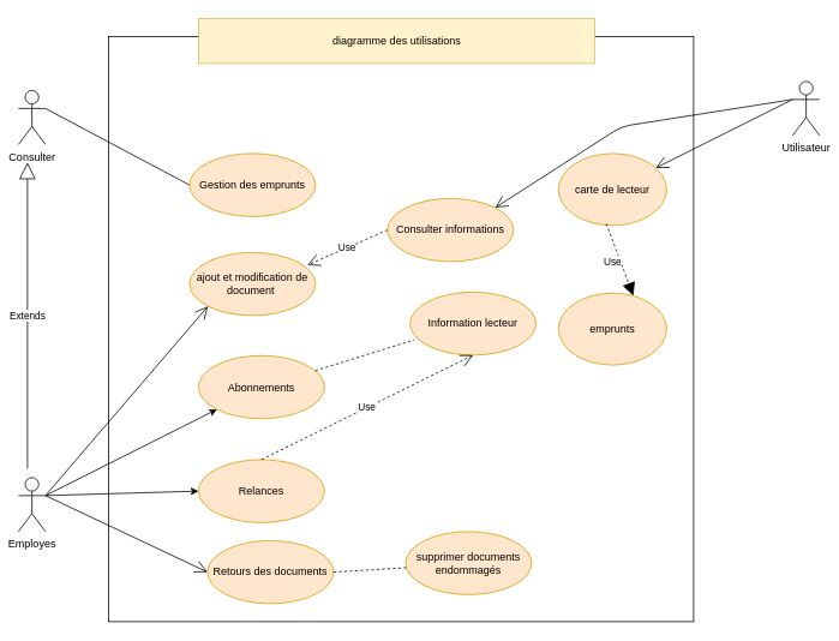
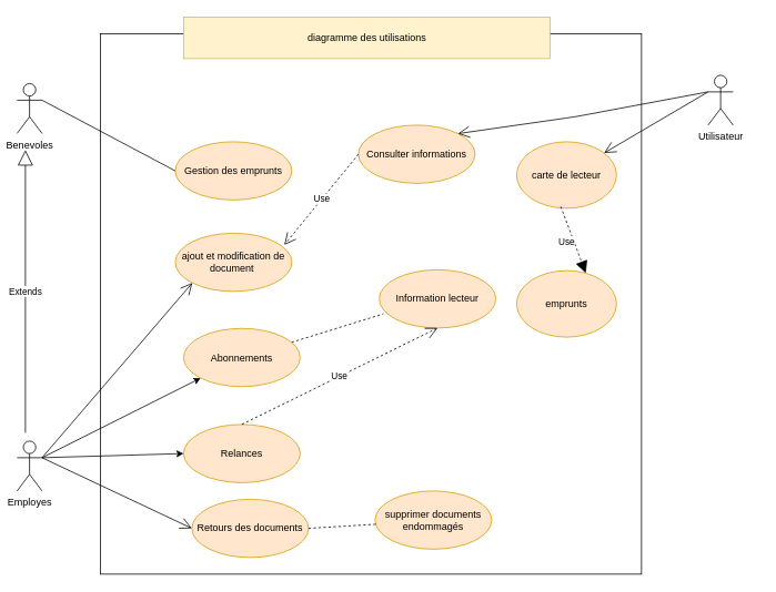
- <mxCell id="4" value="Utilisateur" style="shape=umlActor;verticalLabelPosition=bottom;labelBackgroundColor=#ffffff;verticalAlign=top;html=1;outlineConnect=0;" parent="1" vertex="1"><mxGeometry x="880" y="90" width="30" height="60" as="geometry" /></mxCell>
+ <mxCell id="4" value="Utilisateur" style="shape=umlActor;verticalLabelPosition=bottom;labelBackgroundColor=#ffffff;verticalAlign=top;html=1;outlineConnect=0;" parent="1" vertex="1"><mxGeometry x="850" y="90" width="30" height="60" as="geometry" /></mxCell>
- <mxCell id="3" value="Consulter" style="shape=umlActor;verticalLabelPosition=bottom;labelBackgroundColor=#ffffff;verticalAlign=top;html=1;outlineConnect=0;" parent="1" vertex="1"><mxGeometry x="20" y="100" width="30" height="60" as="geometry" /></mxCell>
+ <mxCell id="3" value="Benevoles" style="shape=umlActor;verticalLabelPosition=bottom;labelBackgroundColor=#ffffff;verticalAlign=top;html=1;outlineConnect=0;" parent="1" vertex="1"><mxGeometry x="20" y="100" width="30" height="60" as="geometry" /></mxCell>
- <mxCell id="9" value="Consulter informations" style="ellipse;whiteSpace=wrap;html=1;fillColor=#ffe6cc;strokeColor=#d79b00;" parent="1" vertex="1"><mxGeometry x="430" y="220" width="140" height="70" as="geometry" /></mxCell>
+ <mxCell id="9" value="Consulter informations" style="ellipse;whiteSpace=wrap;html=1;fillColor=#ffe6cc;strokeColor=#d79b00;" parent="1" vertex="1"><mxGeometry x="430" y="150" width="140" height="70" as="geometry" /></mxCell>
